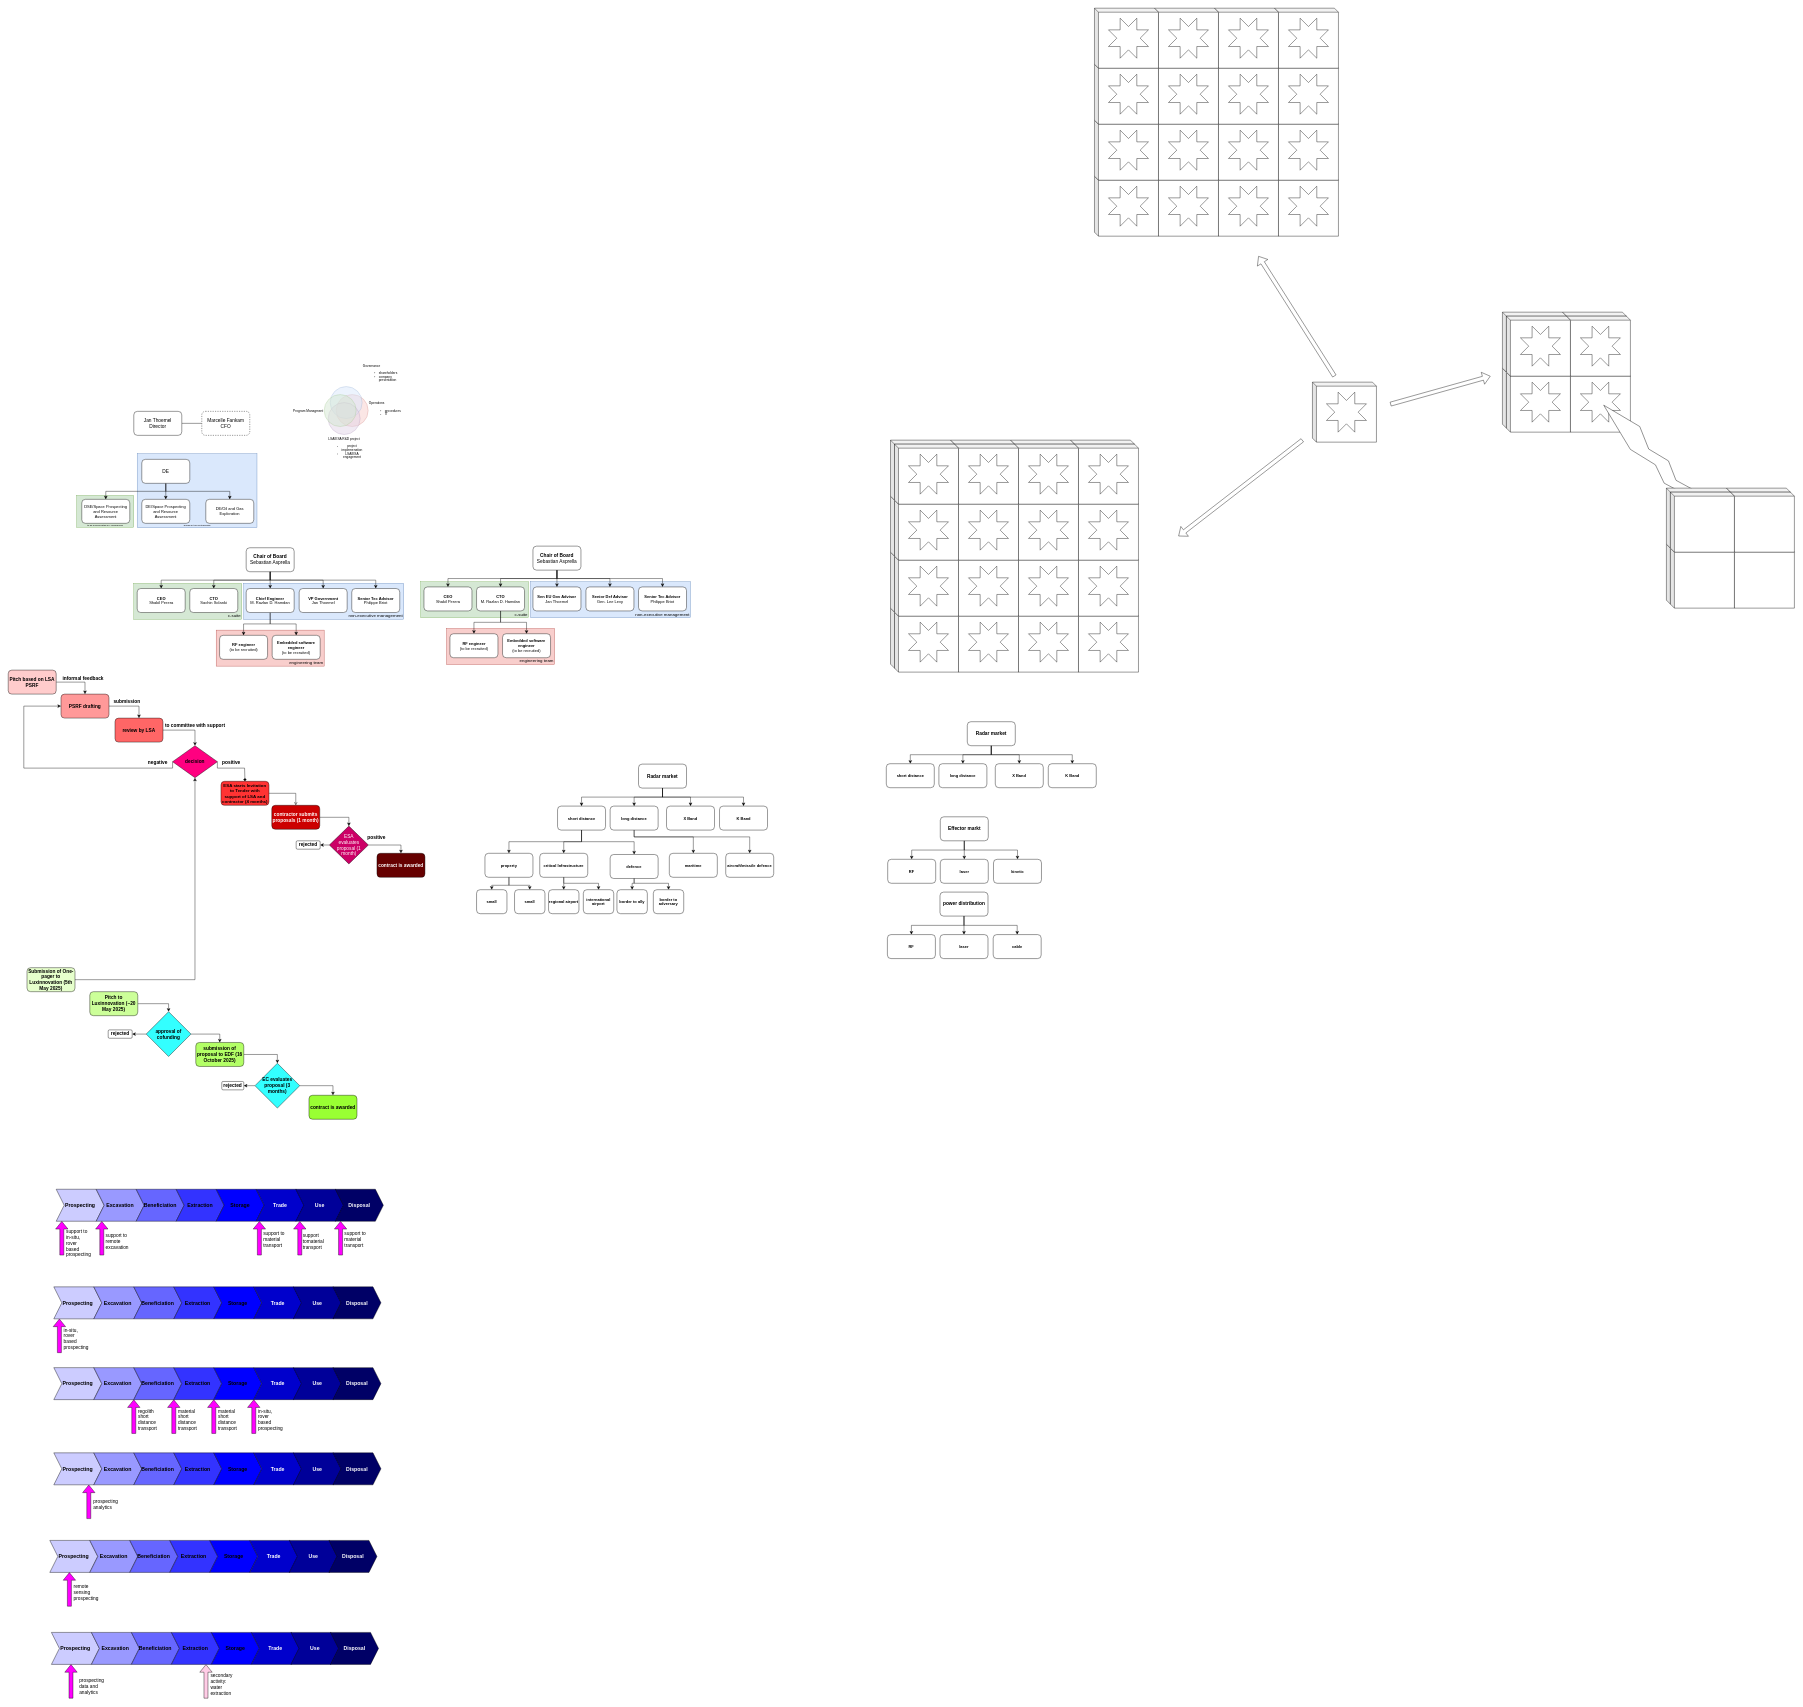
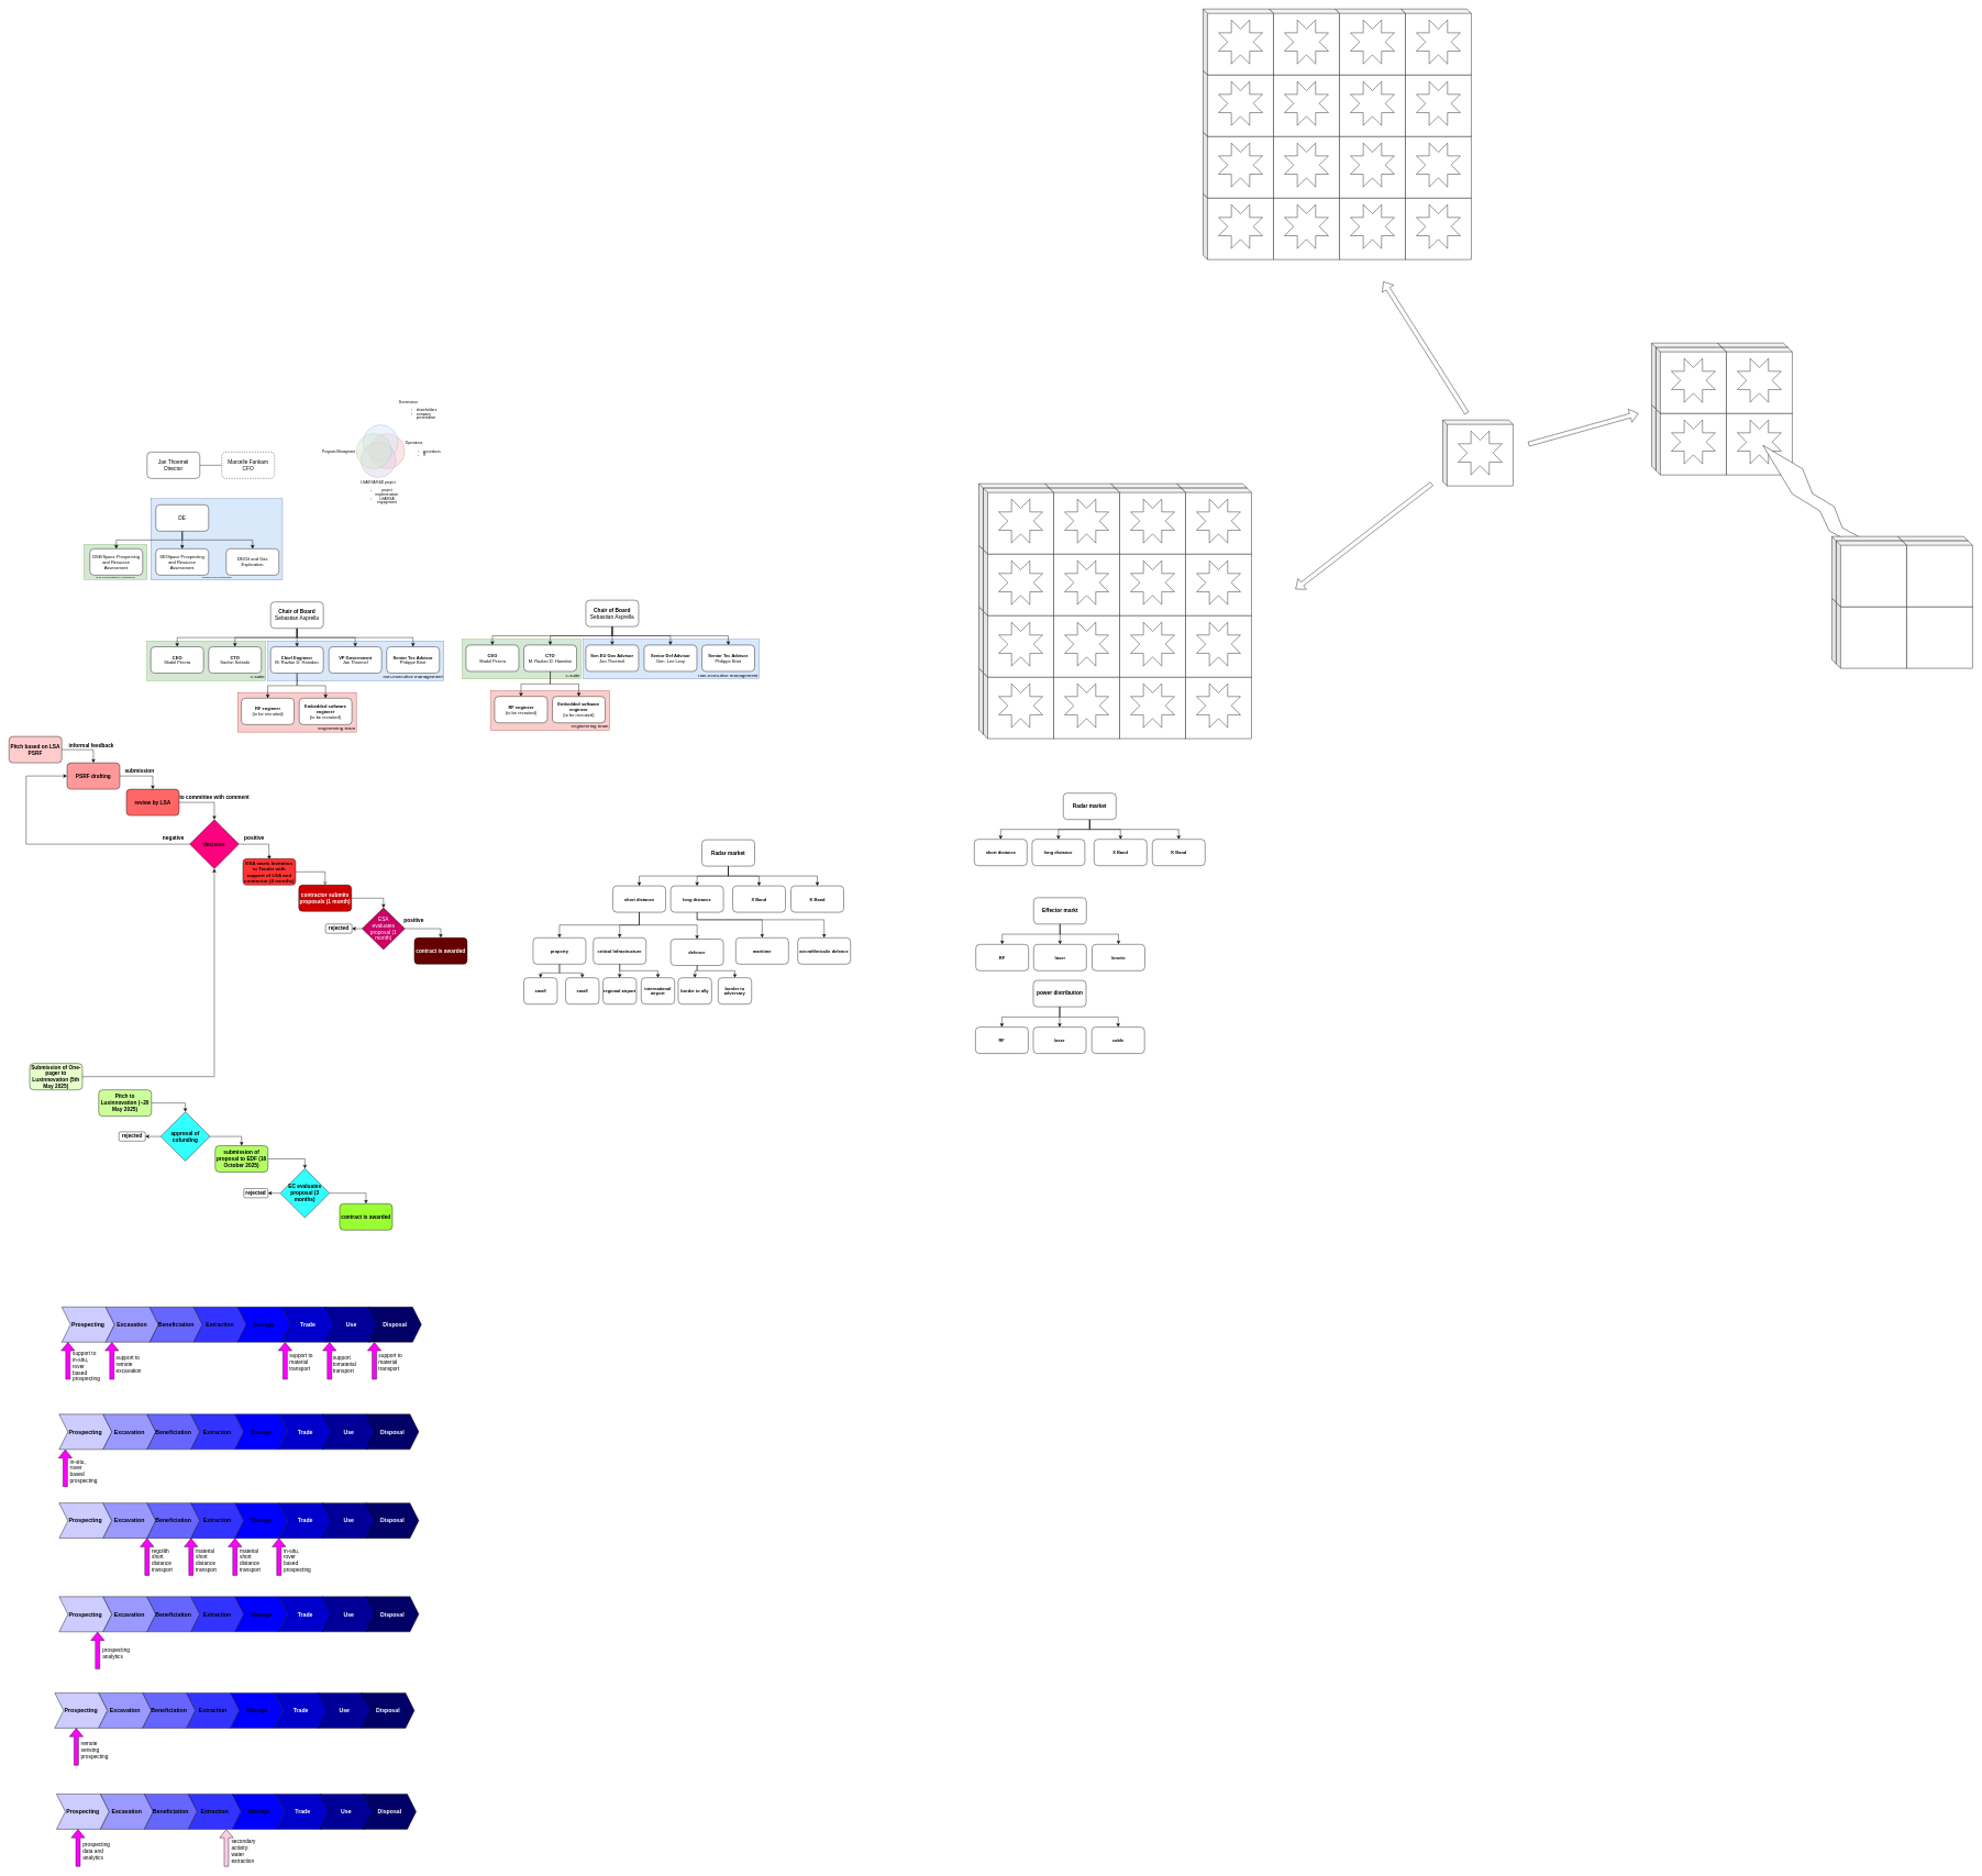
- <mxCell id="28" value="to committee with support" style="text;html=1;align=center;verticalAlign=middle;whiteSpace=wrap;rounded=0;fontStyle=1" parent="1" vertex="1"><mxGeometry x="405.5" y="1798" width="163" height="30" as="geometry" /></mxCell>
+ <mxCell id="28" value="to committee with comment" style="text;html=1;align=center;verticalAlign=middle;whiteSpace=wrap;rounded=0;fontStyle=1" parent="1" vertex="1"><mxGeometry x="405.5" y="1798" width="163" height="30" as="geometry" /></mxCell>
- <mxCell id="23" value="decision" style="rhombus;whiteSpace=wrap;html=1;fillColor=#FF0080;fontColor=#000000;fontStyle=1" parent="1" vertex="1"><mxGeometry x="431" y="1864" width="112" height="80" as="geometry" /></mxCell>
+ <mxCell id="23" value="decision" style="rhombus;whiteSpace=wrap;html=1;fillColor=#FF0080;fontColor=#000000;fontStyle=1" parent="1" vertex="1"><mxGeometry x="431" y="1864" width="112" height="112" as="geometry" /></mxCell>
- <mxCell id="127" value="prospecting data and analytics" style="text;html=1;align=left;verticalAlign=middle;whiteSpace=wrap;rounded=0;" parent="1" vertex="1"><mxGeometry x="196" y="4201" width="60" height="30" as="geometry" /></mxCell>
+ <mxCell id="127" value="prospecting data and analytics" style="text;html=1;align=left;verticalAlign=middle;whiteSpace=wrap;rounded=0;" parent="1" vertex="1"><mxGeometry x="186" y="4196" width="60" height="30" as="geometry" /></mxCell>
